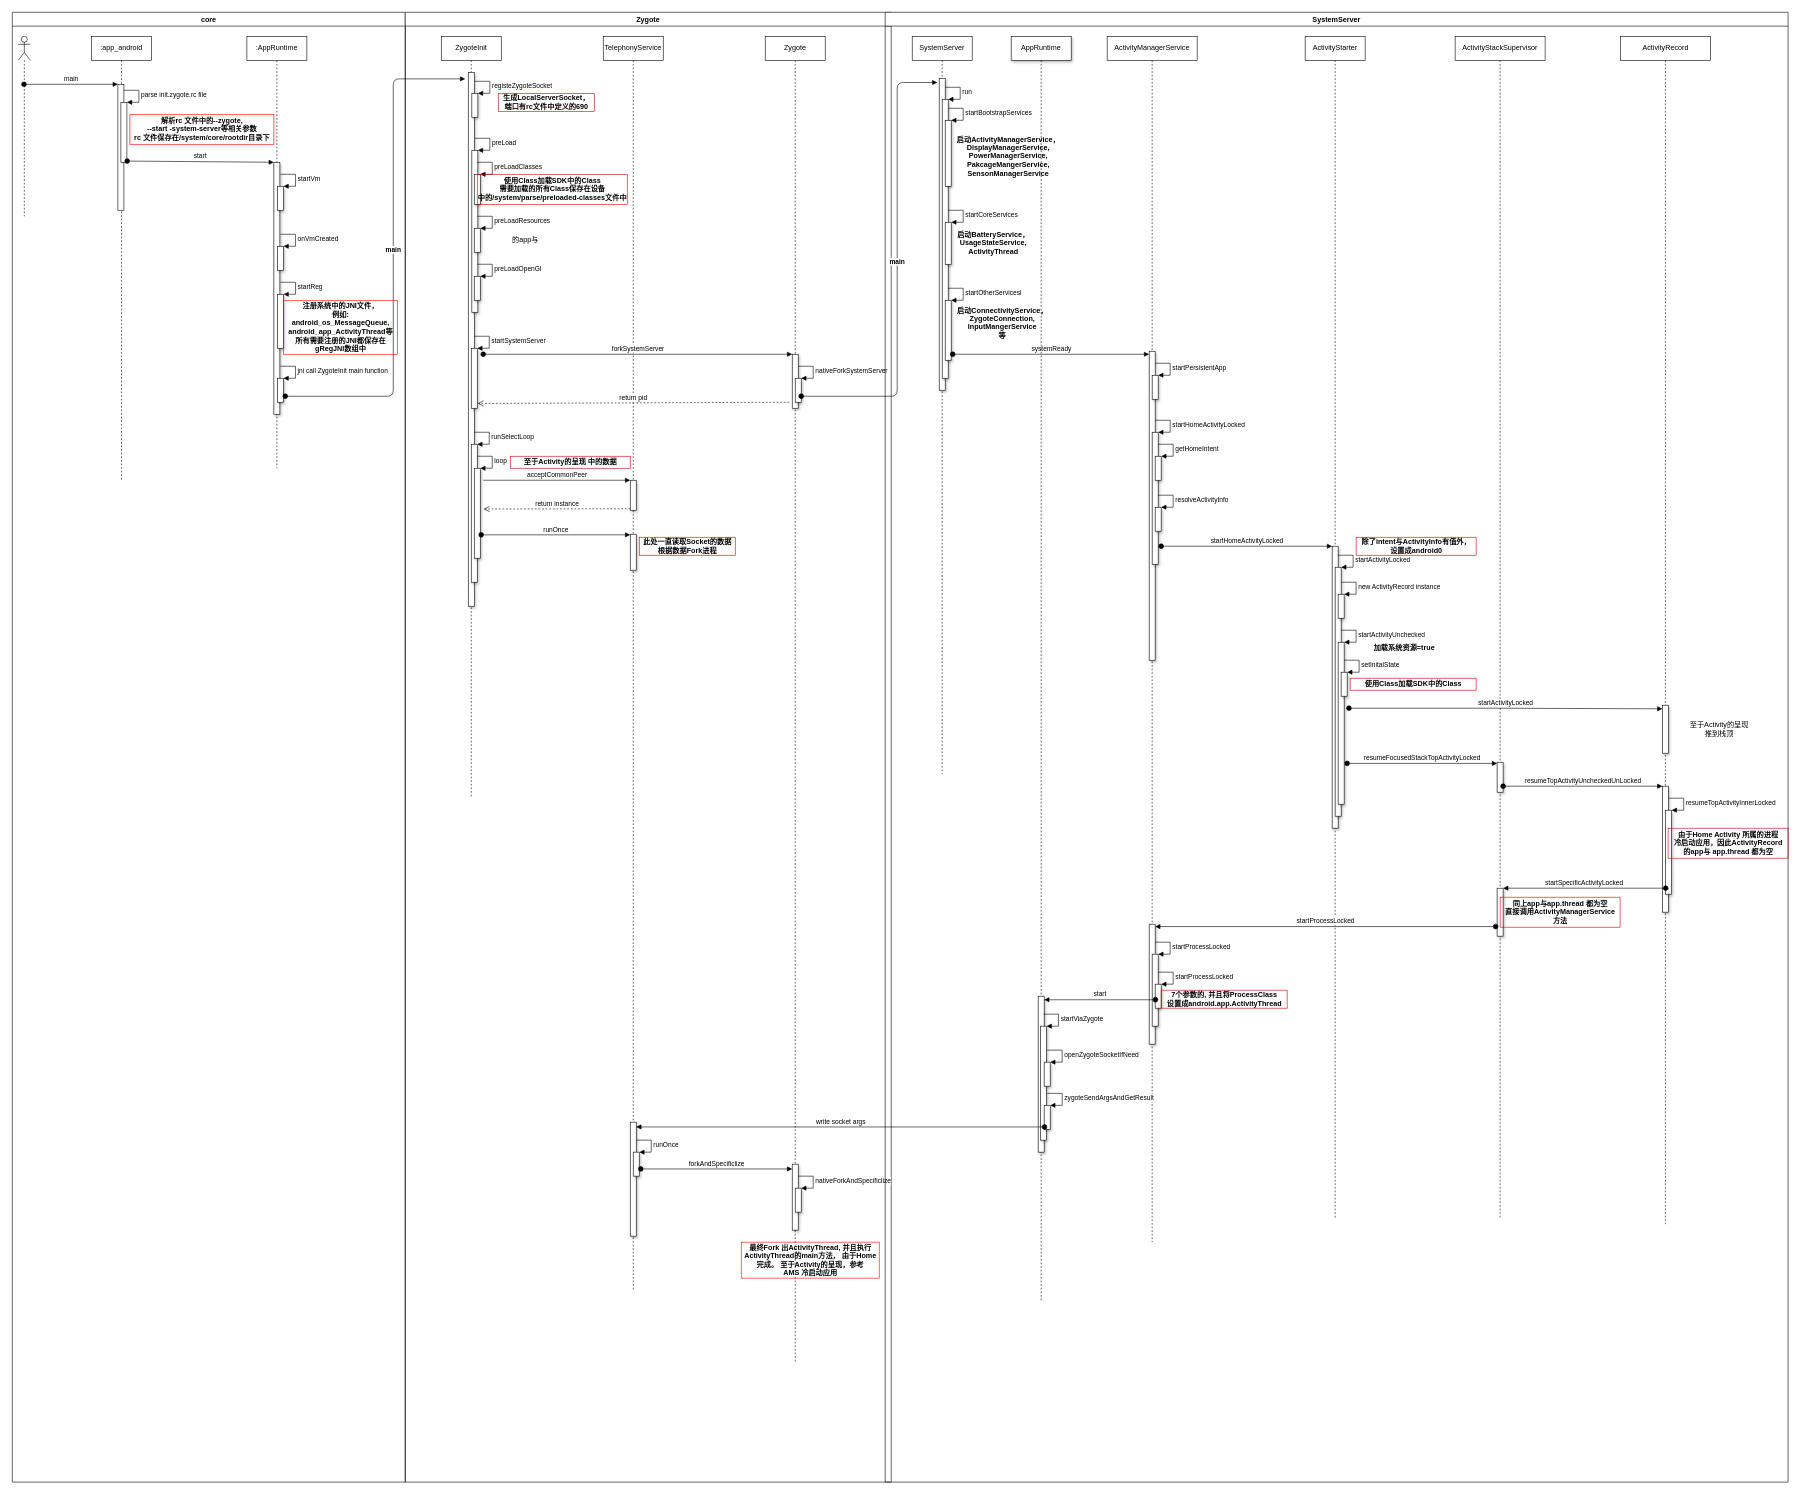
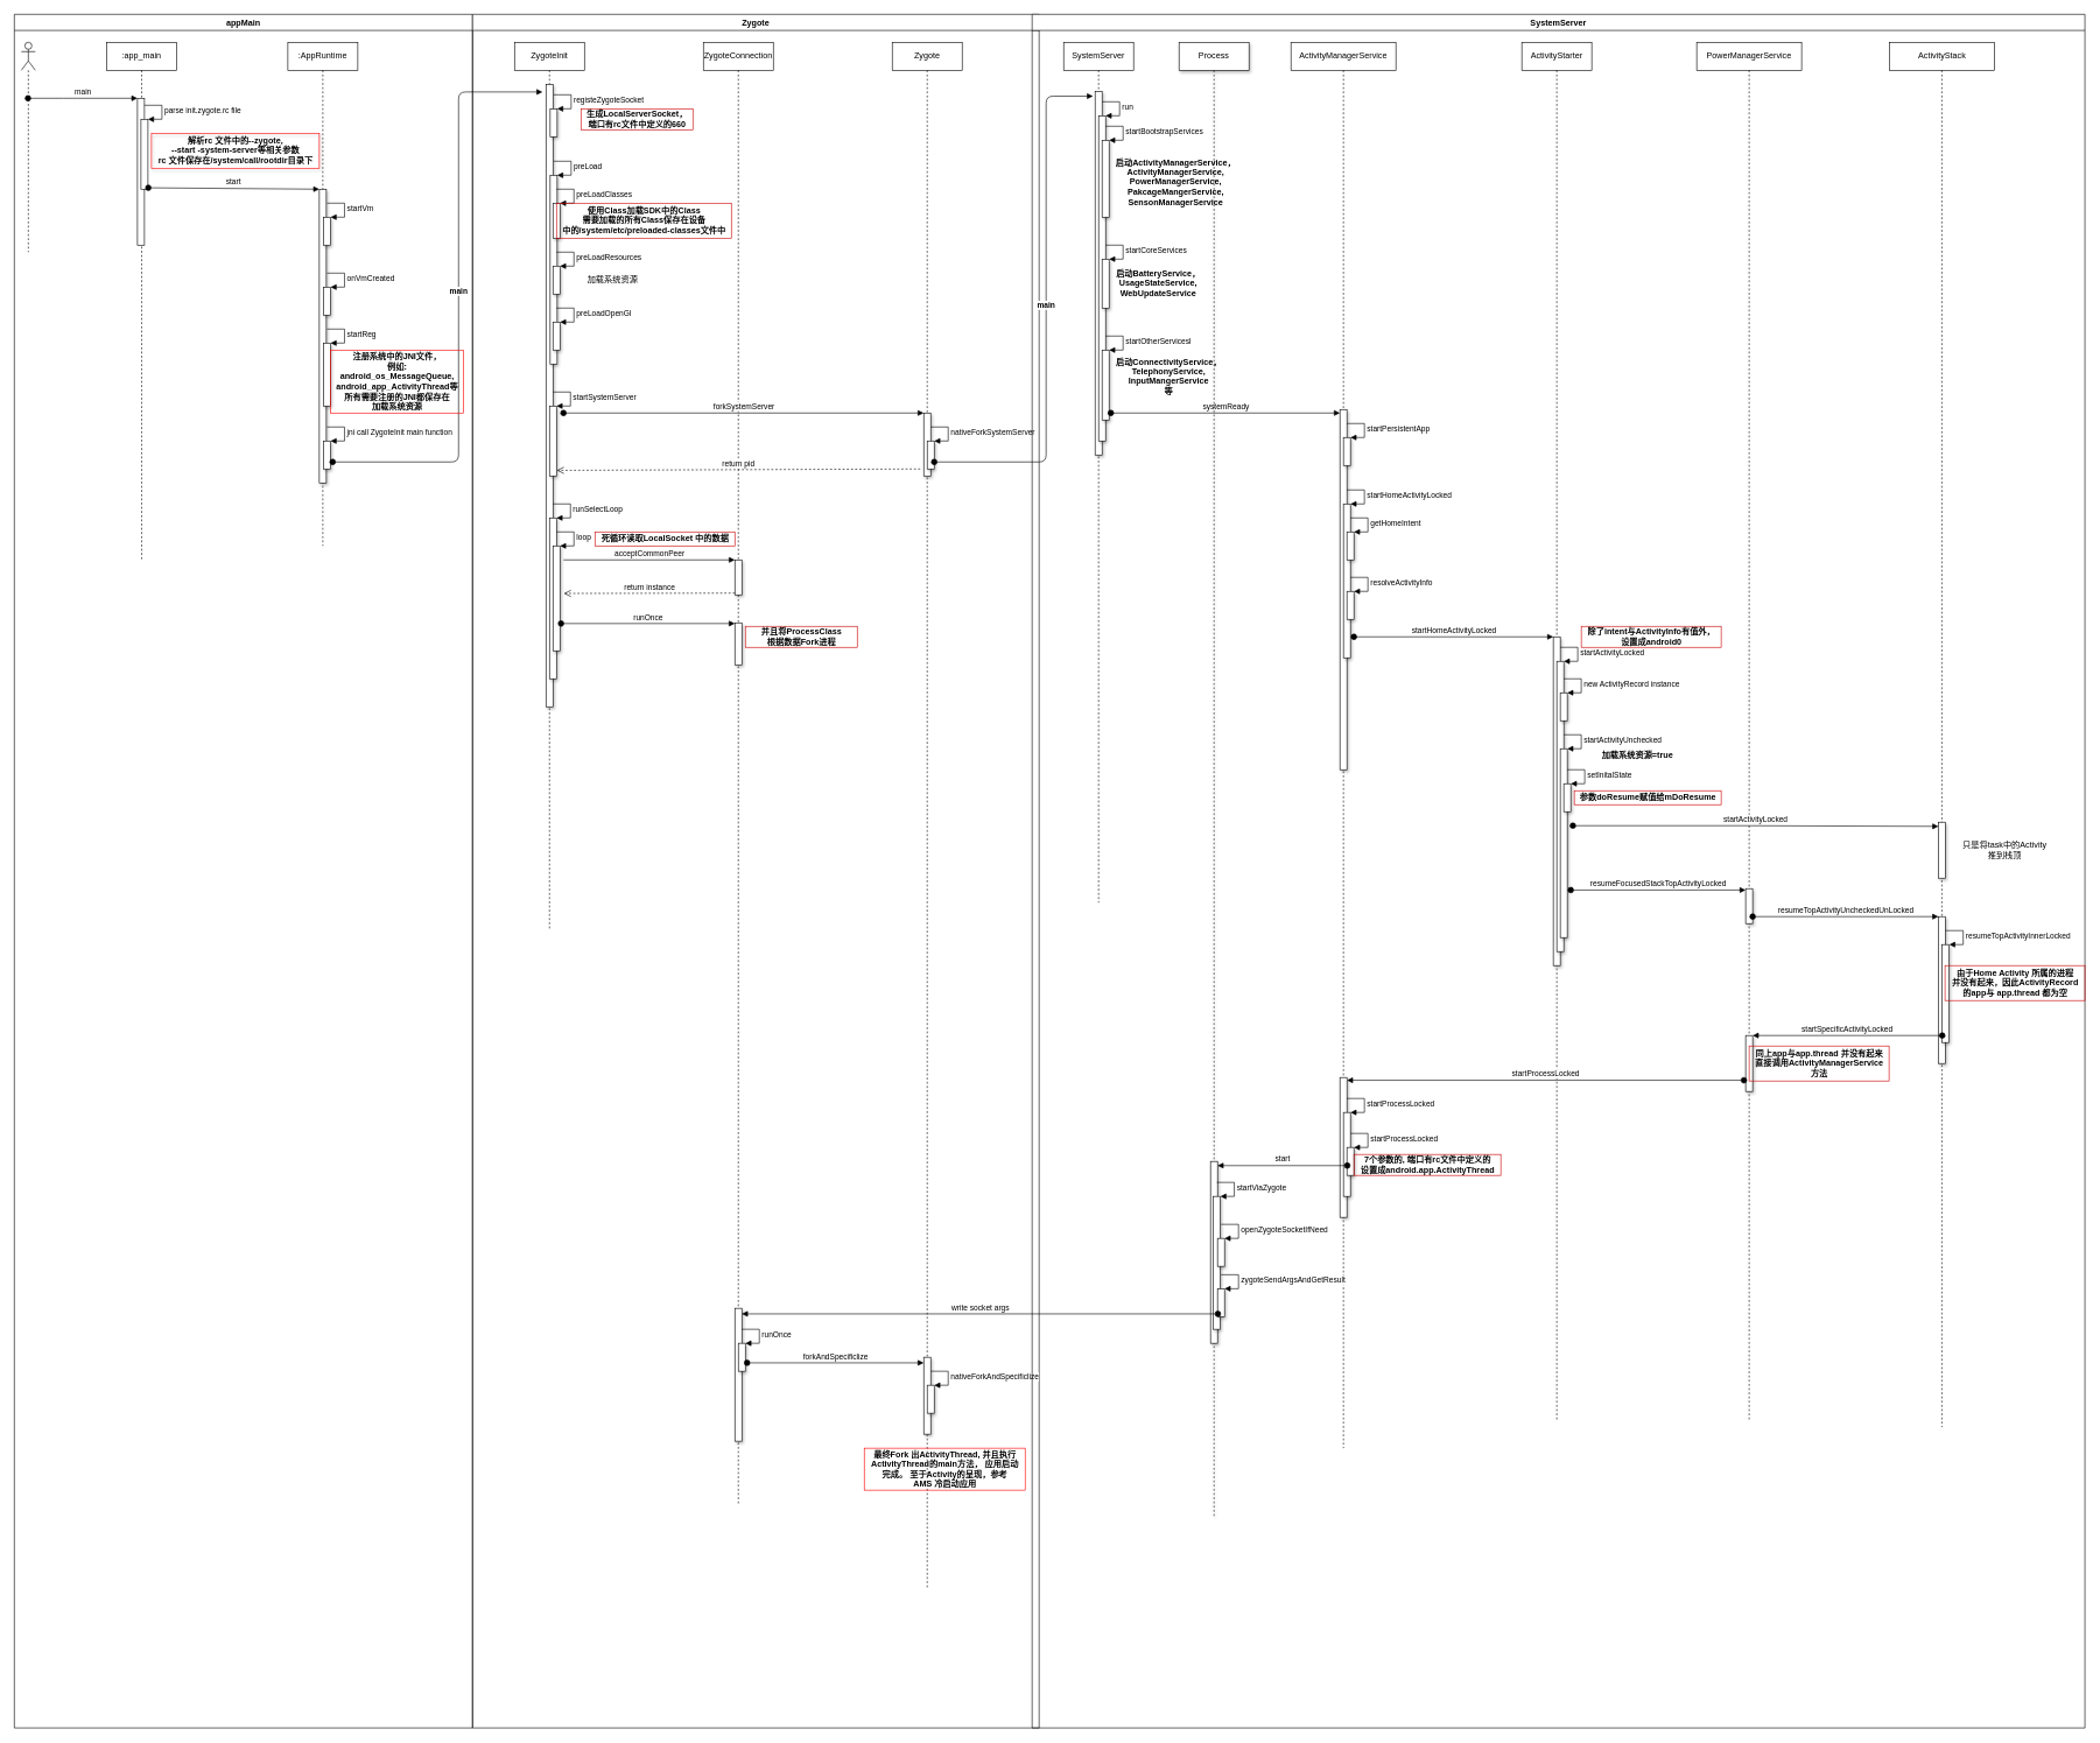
- <mxCell id="2" value="core" style="swimlane;" vertex="1" parent="1"><mxGeometry x="20" y="20" width="655" height="2450" as="geometry" /></mxCell>
+ <mxCell id="2" value="appMain" style="swimlane;" vertex="1" parent="1"><mxGeometry x="20" y="20" width="655" height="2450" as="geometry" /></mxCell>
- <mxCell id="3" value=":app_android" style="shape=umlLifeline;perimeter=lifelinePerimeter;whiteSpace=wrap;html=1;container=1;collapsible=0;recursiveResize=0;outlineConnect=0;" vertex="1" parent="2"><mxGeometry x="132" y="40" width="100" height="740" as="geometry" /></mxCell>
+ <mxCell id="3" value=":app_main" style="shape=umlLifeline;perimeter=lifelinePerimeter;whiteSpace=wrap;html=1;container=1;collapsible=0;recursiveResize=0;outlineConnect=0;" vertex="1" parent="2"><mxGeometry x="132" y="40" width="100" height="740" as="geometry" /></mxCell>
- <mxCell id="42" value="TelephonyService" style="shape=umlLifeline;perimeter=lifelinePerimeter;whiteSpace=wrap;html=1;container=1;collapsible=0;recursiveResize=0;outlineConnect=0;" vertex="1" parent="23"><mxGeometry x="330" y="40" width="100" height="2090" as="geometry" /></mxCell>
+ <mxCell id="42" value="ZygoteConnection" style="shape=umlLifeline;perimeter=lifelinePerimeter;whiteSpace=wrap;html=1;container=1;collapsible=0;recursiveResize=0;outlineConnect=0;" vertex="1" parent="23"><mxGeometry x="330" y="40" width="100" height="2090" as="geometry" /></mxCell>
- <mxCell id="129" value="AppRuntime" style="shape=umlLifeline;perimeter=lifelinePerimeter;whiteSpace=wrap;html=1;container=1;collapsible=0;recursiveResize=0;outlineConnect=0;shadow=1;strokeColor=#000000;" vertex="1" parent="68"><mxGeometry x="210" y="40" width="100" height="2110" as="geometry" /></mxCell>
+ <mxCell id="129" value="Process" style="shape=umlLifeline;perimeter=lifelinePerimeter;whiteSpace=wrap;html=1;container=1;collapsible=0;recursiveResize=0;outlineConnect=0;shadow=1;strokeColor=#000000;" vertex="1" parent="68"><mxGeometry x="210" y="40" width="100" height="2110" as="geometry" /></mxCell>
- <mxCell id="104" value="ActivityStackSupervisor" style="shape=umlLifeline;perimeter=lifelinePerimeter;whiteSpace=wrap;html=1;container=1;collapsible=0;recursiveResize=0;outlineConnect=0;" vertex="1" parent="68"><mxGeometry x="950" y="40" width="150" height="1970" as="geometry" /></mxCell>
+ <mxCell id="104" value="PowerManagerService" style="shape=umlLifeline;perimeter=lifelinePerimeter;whiteSpace=wrap;html=1;container=1;collapsible=0;recursiveResize=0;outlineConnect=0;" vertex="1" parent="68"><mxGeometry x="950" y="40" width="150" height="1970" as="geometry" /></mxCell>
- <mxCell id="115" value="ActivityRecord" style="shape=umlLifeline;perimeter=lifelinePerimeter;whiteSpace=wrap;html=1;container=1;collapsible=0;recursiveResize=0;outlineConnect=0;" vertex="1" parent="68"><mxGeometry x="1225.5" y="40" width="150" height="1980" as="geometry" /></mxCell>
+ <mxCell id="115" value="ActivityStack" style="shape=umlLifeline;perimeter=lifelinePerimeter;whiteSpace=wrap;html=1;container=1;collapsible=0;recursiveResize=0;outlineConnect=0;" vertex="1" parent="68"><mxGeometry x="1225.5" y="40" width="150" height="1980" as="geometry" /></mxCell>
- <mxCell id="56" value="&lt;b&gt;生成LocalServerSocket， &lt;br&gt;端口有rc文件中定义的690&lt;/b&gt;" style="text;html=1;align=center;verticalAlign=middle;resizable=0;points=[];autosize=1;strokeColor=#CC0000;" vertex="1" parent="23"><mxGeometry x="155" y="135" width="160" height="30" as="geometry" /></mxCell>
+ <mxCell id="56" value="&lt;b&gt;生成LocalServerSocket， &lt;br&gt;端口有rc文件中定义的660&lt;/b&gt;" style="text;html=1;align=center;verticalAlign=middle;resizable=0;points=[];autosize=1;strokeColor=#CC0000;" vertex="1" parent="23"><mxGeometry x="155" y="135" width="160" height="30" as="geometry" /></mxCell>
- <mxCell id="18" value="&lt;b&gt;解析rc 文件中的--zygote, &lt;br&gt;--start -system-server等相关参数&lt;br&gt;rc 文件保存在/system/core/rootdir目录下&lt;/b&gt;" style="text;html=1;align=center;verticalAlign=middle;resizable=0;points=[];autosize=1;shadow=1;strokeColor=#FF0000;" vertex="1" parent="2"><mxGeometry x="196" y="170" width="240" height="50" as="geometry" /></mxCell>
+ <mxCell id="18" value="&lt;b&gt;解析rc 文件中的--zygote, &lt;br&gt;--start -system-server等相关参数&lt;br&gt;rc 文件保存在/system/call/rootdir目录下&lt;/b&gt;" style="text;html=1;align=center;verticalAlign=middle;resizable=0;points=[];autosize=1;shadow=1;strokeColor=#FF0000;" vertex="1" parent="2"><mxGeometry x="196" y="170" width="240" height="50" as="geometry" /></mxCell>
- <mxCell id="107" value="&lt;b&gt;启动ActivityManagerService，&lt;br&gt;DisplayManagerService,&lt;br&gt;PowerManagerService,&lt;br&gt;PakcageMangerService,&lt;br&gt;SensonManagerService&lt;/b&gt;" style="text;html=1;align=center;verticalAlign=middle;resizable=0;points=[];autosize=1;" vertex="1" parent="68"><mxGeometry x="110" y="200" width="190" height="80" as="geometry" /></mxCell>
+ <mxCell id="107" value="&lt;b&gt;启动ActivityManagerService，&lt;br&gt;ActivityManagerService,&lt;br&gt;PowerManagerService,&lt;br&gt;PakcageMangerService,&lt;br&gt;SensonManagerService&lt;/b&gt;" style="text;html=1;align=center;verticalAlign=middle;resizable=0;points=[];autosize=1;" vertex="1" parent="68"><mxGeometry x="110" y="200" width="190" height="80" as="geometry" /></mxCell>
- <mxCell id="57" value="&lt;b&gt;使用Class加载SDK中的Class&lt;br&gt;需要加载的所有Class保存在设备&lt;br&gt;中的/system/parse/preloaded-classes文件中&lt;/b&gt;" style="text;html=1;align=center;verticalAlign=middle;resizable=0;points=[];autosize=1;strokeColor=#CC0000;" vertex="1" parent="23"><mxGeometry x="120" y="270" width="250" height="50" as="geometry" /></mxCell>
+ <mxCell id="57" value="&lt;b&gt;使用Class加载SDK中的Class&lt;br&gt;需要加载的所有Class保存在设备&lt;br&gt;中的/system/etc/preloaded-classes文件中&lt;/b&gt;" style="text;html=1;align=center;verticalAlign=middle;resizable=0;points=[];autosize=1;strokeColor=#CC0000;" vertex="1" parent="23"><mxGeometry x="120" y="270" width="250" height="50" as="geometry" /></mxCell>
- <mxCell id="58" value="的app与" style="text;html=1;align=center;verticalAlign=middle;resizable=0;points=[];autosize=1;" vertex="1" parent="23"><mxGeometry x="155" y="370" width="90" height="20" as="geometry" /></mxCell>
+ <mxCell id="58" value="加载系统资源" style="text;html=1;align=center;verticalAlign=middle;resizable=0;points=[];autosize=1;" vertex="1" parent="23"><mxGeometry x="155" y="370" width="90" height="20" as="geometry" /></mxCell>
- <mxCell id="108" value="&lt;b&gt;启动BatteryService，&lt;br&gt;UsageStateService,&lt;br&gt;ActivityThread&lt;/b&gt;" style="text;html=1;align=center;verticalAlign=middle;resizable=0;points=[];autosize=1;" vertex="1" parent="68"><mxGeometry x="110" y="360" width="140" height="50" as="geometry" /></mxCell>
+ <mxCell id="108" value="&lt;b&gt;启动BatteryService，&lt;br&gt;UsageStateService,&lt;br&gt;WebUpdateService&lt;/b&gt;" style="text;html=1;align=center;verticalAlign=middle;resizable=0;points=[];autosize=1;" vertex="1" parent="68"><mxGeometry x="110" y="360" width="140" height="50" as="geometry" /></mxCell>
- <mxCell id="22" value="&lt;b&gt;注册系统中的JNI文件，&lt;br&gt;例如:&lt;br&gt;android_os_MessageQueue,&lt;br&gt;android_app_ActivityThread等&lt;br&gt;所有需要注册的JNI都保存在&lt;br&gt;gRegJNI数组中&lt;br&gt;&lt;/b&gt;" style="text;html=1;align=center;verticalAlign=middle;resizable=0;points=[];autosize=1;strokeColor=#FF0000;" vertex="1" parent="2"><mxGeometry x="452" y="480" width="190" height="90" as="geometry" /></mxCell>
+ <mxCell id="22" value="&lt;b&gt;注册系统中的JNI文件，&lt;br&gt;例如:&lt;br&gt;android_os_MessageQueue,&lt;br&gt;android_app_ActivityThread等&lt;br&gt;所有需要注册的JNI都保存在&lt;br&gt;加载系统资源&lt;br&gt;&lt;/b&gt;" style="text;html=1;align=center;verticalAlign=middle;resizable=0;points=[];autosize=1;strokeColor=#FF0000;" vertex="1" parent="2"><mxGeometry x="452" y="480" width="190" height="90" as="geometry" /></mxCell>
- <mxCell id="109" value="&lt;b&gt;启动ConnectivityService，&lt;br&gt;ZygoteConnection,&lt;br&gt;InputMangerService&lt;br&gt;等&lt;br&gt;&lt;br&gt;&lt;/b&gt;" style="text;html=1;align=center;verticalAlign=middle;resizable=0;points=[];autosize=1;" vertex="1" parent="68"><mxGeometry x="110" y="485" width="170" height="80" as="geometry" /></mxCell>
+ <mxCell id="109" value="&lt;b&gt;启动ConnectivityService，&lt;br&gt;TelephonyService,&lt;br&gt;InputMangerService&lt;br&gt;等&lt;br&gt;&lt;br&gt;&lt;/b&gt;" style="text;html=1;align=center;verticalAlign=middle;resizable=0;points=[];autosize=1;" vertex="1" parent="68"><mxGeometry x="110" y="485" width="170" height="80" as="geometry" /></mxCell>
- <mxCell id="64" value="&lt;b&gt;至于Activity的呈现 中的数据&lt;/b&gt;" style="text;html=1;align=center;verticalAlign=middle;resizable=0;points=[];autosize=1;strokeColor=#CC0000;" vertex="1" parent="23"><mxGeometry x="175" y="740" width="200" height="20" as="geometry" /></mxCell>
+ <mxCell id="64" value="&lt;b&gt;死循环读取LocalSocket 中的数据&lt;/b&gt;" style="text;html=1;align=center;verticalAlign=middle;resizable=0;points=[];autosize=1;strokeColor=#CC0000;" vertex="1" parent="23"><mxGeometry x="175" y="740" width="200" height="20" as="geometry" /></mxCell>
- <mxCell id="65" value="&lt;b&gt;此处一直读取Socket的数据&lt;br&gt;根据数据Fork进程&lt;/b&gt;" style="text;html=1;align=center;verticalAlign=middle;resizable=0;points=[];autosize=1;strokeColor=#CC0000;" vertex="1" parent="23"><mxGeometry x="390" y="875" width="160" height="30" as="geometry" /></mxCell>
+ <mxCell id="65" value="&lt;b&gt;并且将ProcessClass&lt;br&gt;根据数据Fork进程&lt;/b&gt;" style="text;html=1;align=center;verticalAlign=middle;resizable=0;points=[];autosize=1;strokeColor=#CC0000;" vertex="1" parent="23"><mxGeometry x="390" y="875" width="160" height="30" as="geometry" /></mxCell>
- <mxCell id="114" value="&lt;b&gt;使用Class加载SDK中的Class&lt;/b&gt;" style="text;html=1;align=center;verticalAlign=middle;resizable=0;points=[];autosize=1;strokeColor=#CC0000;" vertex="1" parent="68"><mxGeometry x="775" y="1110" width="210" height="20" as="geometry" /></mxCell>
+ <mxCell id="114" value="&lt;b&gt;参数doResume赋值给mDoResume&lt;/b&gt;" style="text;html=1;align=center;verticalAlign=middle;resizable=0;points=[];autosize=1;strokeColor=#CC0000;" vertex="1" parent="68"><mxGeometry x="775" y="1110" width="210" height="20" as="geometry" /></mxCell>
- <mxCell id="121" value="至于Activity的呈现&lt;br&gt;推到栈顶" style="text;html=1;align=center;verticalAlign=middle;resizable=0;points=[];autosize=1;" vertex="1" parent="68"><mxGeometry x="1320" y="1180" width="140" height="30" as="geometry" /></mxCell>
+ <mxCell id="121" value="只是将task中的Activity&lt;br&gt;推到栈顶" style="text;html=1;align=center;verticalAlign=middle;resizable=0;points=[];autosize=1;" vertex="1" parent="68"><mxGeometry x="1320" y="1180" width="140" height="30" as="geometry" /></mxCell>
- <mxCell id="124" value="&lt;b&gt;由于Home Activity 所属的进程&lt;br&gt;冷启动应用，因此ActivityRecord&lt;br&gt;的app与 app.thread 都为空&lt;/b&gt;" style="text;html=1;align=center;verticalAlign=middle;resizable=0;points=[];autosize=1;strokeColor=#CC0000;" vertex="1" parent="68"><mxGeometry x="1305" y="1360" width="200" height="50" as="geometry" /></mxCell>
+ <mxCell id="124" value="&lt;b&gt;由于Home Activity 所属的进程&lt;br&gt;并没有起来，因此ActivityRecord&lt;br&gt;的app与 app.thread 都为空&lt;/b&gt;" style="text;html=1;align=center;verticalAlign=middle;resizable=0;points=[];autosize=1;strokeColor=#CC0000;" vertex="1" parent="68"><mxGeometry x="1305" y="1360" width="200" height="50" as="geometry" /></mxCell>
- <mxCell id="126" value="&lt;b&gt;同上app与app.thread 都为空&lt;br&gt;直接调用ActivityManagerService&lt;br&gt;方法&lt;/b&gt;" style="text;html=1;align=center;verticalAlign=middle;resizable=0;points=[];autosize=1;strokeColor=#CC0000;" vertex="1" parent="68"><mxGeometry x="1025" y="1475" width="200" height="50" as="geometry" /></mxCell>
+ <mxCell id="126" value="&lt;b&gt;同上app与app.thread 并没有起来&lt;br&gt;直接调用ActivityManagerService&lt;br&gt;方法&lt;/b&gt;" style="text;html=1;align=center;verticalAlign=middle;resizable=0;points=[];autosize=1;strokeColor=#CC0000;" vertex="1" parent="68"><mxGeometry x="1025" y="1475" width="200" height="50" as="geometry" /></mxCell>
- <mxCell id="128" value="&lt;b&gt;7个参数的, 并且将ProcessClass&lt;br&gt;设置成android.app.ActivityThread&lt;/b&gt;" style="text;html=1;align=center;verticalAlign=middle;resizable=0;points=[];autosize=1;strokeColor=#CC0000;" vertex="1" parent="68"><mxGeometry x="460" y="1630" width="210" height="30" as="geometry" /></mxCell>
+ <mxCell id="128" value="&lt;b&gt;7个参数的, 端口有rc文件中定义的&lt;br&gt;设置成android.app.ActivityThread&lt;/b&gt;" style="text;html=1;align=center;verticalAlign=middle;resizable=0;points=[];autosize=1;strokeColor=#CC0000;" vertex="1" parent="68"><mxGeometry x="460" y="1630" width="210" height="30" as="geometry" /></mxCell>
- <mxCell id="67" value="&lt;b&gt;最终Fork 出ActivityThread, 并且执行&lt;br&gt;ActivityThread的main方法， 由于Home&lt;br&gt;完成。 至于Activity的呈现，参考&lt;br&gt;AMS 冷启动应用&lt;/b&gt;" style="text;html=1;align=center;verticalAlign=middle;resizable=0;points=[];autosize=1;strokeColor=#FF0000;" vertex="1" parent="23"><mxGeometry x="560" y="2050" width="230" height="60" as="geometry" /></mxCell>
+ <mxCell id="67" value="&lt;b&gt;最终Fork 出ActivityThread, 并且执行&lt;br&gt;ActivityThread的main方法， 应用启动&lt;br&gt;完成。 至于Activity的呈现，参考&lt;br&gt;AMS 冷启动应用&lt;/b&gt;" style="text;html=1;align=center;verticalAlign=middle;resizable=0;points=[];autosize=1;strokeColor=#FF0000;" vertex="1" parent="23"><mxGeometry x="560" y="2050" width="230" height="60" as="geometry" /></mxCell>
